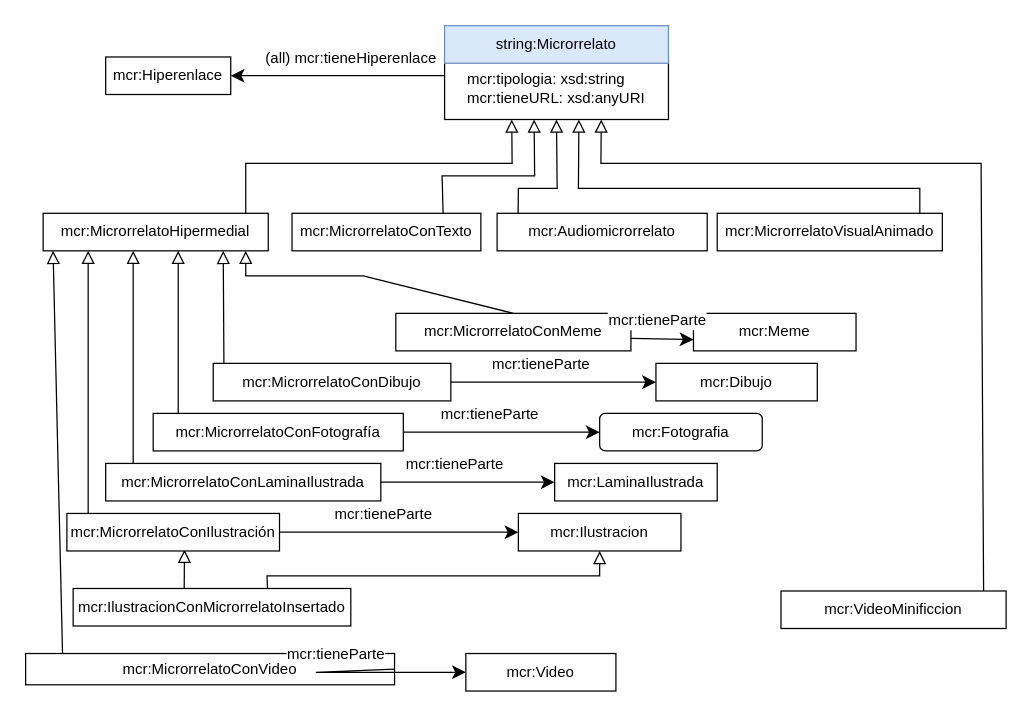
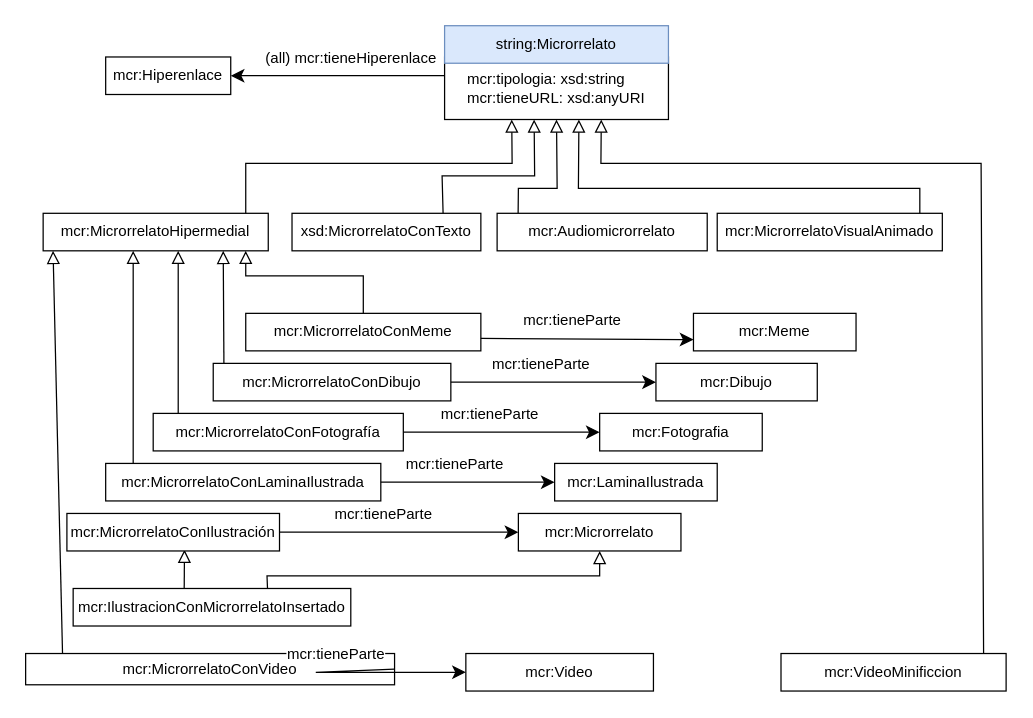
- <mxCell id="3" value="mcr:MicrorrelatoConTexto" style="rounded=0;whiteSpace=wrap;html=1;snapToPoint=1;points=[[0.1,0],[0.2,0],[0.3,0],[0.4,0],[0.5,0],[0.6,0],[0.7,0],[0.8,0],[0.9,0],[0,0.1],[0,0.3],[0,0.5],[0,0.7],[0,0.9],[0.1,1],[0.2,1],[0.3,1],[0.4,1],[0.5,1],[0.6,1],[0.7,1],[0.8,1],[0.9,1],[1,0.1],[1,0.3],[1,0.5],[1,0.7],[1,0.9]];" vertex="1" parent="1"><mxGeometry x="233" y="170" width="151" height="30" as="geometry" /></mxCell>
+ <mxCell id="3" value="xsd:MicrorrelatoConTexto" style="rounded=0;whiteSpace=wrap;html=1;snapToPoint=1;points=[[0.1,0],[0.2,0],[0.3,0],[0.4,0],[0.5,0],[0.6,0],[0.7,0],[0.8,0],[0.9,0],[0,0.1],[0,0.3],[0,0.5],[0,0.7],[0,0.9],[0.1,1],[0.2,1],[0.3,1],[0.4,1],[0.5,1],[0.6,1],[0.7,1],[0.8,1],[0.9,1],[1,0.1],[1,0.3],[1,0.5],[1,0.7],[1,0.9]];" vertex="1" parent="1"><mxGeometry x="233" y="170" width="151" height="30" as="geometry" /></mxCell>
- <mxCell id="29" value="mcr:MicrorrelatoConMeme" style="rounded=0;whiteSpace=wrap;html=1;snapToPoint=1;points=[[0.1,0],[0.2,0],[0.3,0],[0.4,0],[0.5,0],[0.6,0],[0.7,0],[0.8,0],[0.9,0],[0,0.1],[0,0.3],[0,0.5],[0,0.7],[0,0.9],[0.1,1],[0.2,1],[0.3,1],[0.4,1],[0.5,1],[0.6,1],[0.7,1],[0.8,1],[0.9,1],[1,0.1],[1,0.3],[1,0.5],[1,0.7],[1,0.9]];" vertex="1" parent="1"><mxGeometry x="316" y="250" width="188" height="30" as="geometry" /></mxCell>
+ <mxCell id="29" value="mcr:MicrorrelatoConMeme" style="rounded=0;whiteSpace=wrap;html=1;snapToPoint=1;points=[[0.1,0],[0.2,0],[0.3,0],[0.4,0],[0.5,0],[0.6,0],[0.7,0],[0.8,0],[0.9,0],[0,0.1],[0,0.3],[0,0.5],[0,0.7],[0,0.9],[0.1,1],[0.2,1],[0.3,1],[0.4,1],[0.5,1],[0.6,1],[0.7,1],[0.8,1],[0.9,1],[1,0.1],[1,0.3],[1,0.5],[1,0.7],[1,0.9]];" vertex="1" parent="1"><mxGeometry x="196" y="250" width="188" height="30" as="geometry" /></mxCell>
- <mxCell id="47" value="" style="endArrow=block;html=1;fontColor=#000099;endFill=0;entryX=0.2;entryY=1;entryDx=0;entryDy=0;endSize=8;arcSize=0;exitX=0.1;exitY=0;exitDx=0;exitDy=0;" edge="1" parent="1" source="20" target="2"><mxGeometry width="50" height="50" relative="1" as="geometry"><mxPoint x="216.2" y="320" as="sourcePoint" /><mxPoint x="190" y="230" as="targetPoint" /></mxGeometry></mxCell>
- <mxCell id="26" value="mcr:Fotografia" style="whiteSpace=wrap;html=1;snapToPoint=1;points=[[0.1,0],[0.2,0],[0.3,0],[0.4,0],[0.5,0],[0.6,0],[0.7,0],[0.8,0],[0.9,0],[0,0.1],[0,0.3],[0,0.5],[0,0.7],[0,0.9],[0.1,1],[0.2,1],[0.3,1],[0.4,1],[0.5,1],[0.6,1],[0.7,1],[0.8,1],[0.9,1],[1,0.1],[1,0.3],[1,0.5],[1,0.7],[1,0.9]];rounded=1;" vertex="1" parent="1"><mxGeometry x="479" y="330" width="130" height="30" as="geometry" /></mxCell>
+ <mxCell id="26" value="mcr:Fotografia" style="rounded=0;whiteSpace=wrap;html=1;snapToPoint=1;points=[[0.1,0],[0.2,0],[0.3,0],[0.4,0],[0.5,0],[0.6,0],[0.7,0],[0.8,0],[0.9,0],[0,0.1],[0,0.3],[0,0.5],[0,0.7],[0,0.9],[0.1,1],[0.2,1],[0.3,1],[0.4,1],[0.5,1],[0.6,1],[0.7,1],[0.8,1],[0.9,1],[1,0.1],[1,0.3],[1,0.5],[1,0.7],[1,0.9]];" vertex="1" parent="1"><mxGeometry x="479" y="330" width="130" height="30" as="geometry" /></mxCell>
- <mxCell id="25" value="mcr:Ilustracion" style="rounded=0;whiteSpace=wrap;html=1;snapToPoint=1;points=[[0.1,0],[0.2,0],[0.3,0],[0.4,0],[0.5,0],[0.6,0],[0.7,0],[0.8,0],[0.9,0],[0,0.1],[0,0.3],[0,0.5],[0,0.7],[0,0.9],[0.1,1],[0.2,1],[0.3,1],[0.4,1],[0.5,1],[0.6,1],[0.7,1],[0.8,1],[0.9,1],[1,0.1],[1,0.3],[1,0.5],[1,0.7],[1,0.9]];" vertex="1" parent="1"><mxGeometry x="414" y="410" width="130" height="30" as="geometry" /></mxCell>
+ <mxCell id="25" value="mcr:Microrrelato" style="rounded=0;whiteSpace=wrap;html=1;snapToPoint=1;points=[[0.1,0],[0.2,0],[0.3,0],[0.4,0],[0.5,0],[0.6,0],[0.7,0],[0.8,0],[0.9,0],[0,0.1],[0,0.3],[0,0.5],[0,0.7],[0,0.9],[0.1,1],[0.2,1],[0.3,1],[0.4,1],[0.5,1],[0.6,1],[0.7,1],[0.8,1],[0.9,1],[1,0.1],[1,0.3],[1,0.5],[1,0.7],[1,0.9]];" vertex="1" parent="1"><mxGeometry x="414" y="410" width="130" height="30" as="geometry" /></mxCell>
- <mxCell id="7" value="mcr:VideoMinificcion" style="rounded=0;whiteSpace=wrap;html=1;snapToPoint=1;points=[[0.1,0],[0.2,0],[0.3,0],[0.4,0],[0.5,0],[0.6,0],[0.7,0],[0.8,0],[0.9,0],[0,0.1],[0,0.3],[0,0.5],[0,0.7],[0,0.9],[0.1,1],[0.2,1],[0.3,1],[0.4,1],[0.5,1],[0.6,1],[0.7,1],[0.8,1],[0.9,1],[1,0.1],[1,0.3],[1,0.5],[1,0.7],[1,0.9]];" vertex="1" parent="1"><mxGeometry x="624" y="472" width="180" height="30" as="geometry" /></mxCell>
+ <mxCell id="7" value="mcr:VideoMinificcion" style="rounded=0;whiteSpace=wrap;html=1;snapToPoint=1;points=[[0.1,0],[0.2,0],[0.3,0],[0.4,0],[0.5,0],[0.6,0],[0.7,0],[0.8,0],[0.9,0],[0,0.1],[0,0.3],[0,0.5],[0,0.7],[0,0.9],[0.1,1],[0.2,1],[0.3,1],[0.4,1],[0.5,1],[0.6,1],[0.7,1],[0.8,1],[0.9,1],[1,0.1],[1,0.3],[1,0.5],[1,0.7],[1,0.9]];" vertex="1" parent="1"><mxGeometry x="624" y="522" width="180" height="30" as="geometry" /></mxCell>
- <mxCell id="17" value="mcr:Video" style="rounded=0;whiteSpace=wrap;html=1;snapToPoint=1;points=[[0.1,0],[0.2,0],[0.3,0],[0.4,0],[0.5,0],[0.6,0],[0.7,0],[0.8,0],[0.9,0],[0,0.1],[0,0.3],[0,0.5],[0,0.7],[0,0.9],[0.1,1],[0.2,1],[0.3,1],[0.4,1],[0.5,1],[0.6,1],[0.7,1],[0.8,1],[0.9,1],[1,0.1],[1,0.3],[1,0.5],[1,0.7],[1,0.9]];" vertex="1" parent="1"><mxGeometry x="372" y="522" width="120" height="30" as="geometry" /></mxCell>
+ <mxCell id="17" value="mcr:Video" style="rounded=0;whiteSpace=wrap;html=1;snapToPoint=1;points=[[0.1,0],[0.2,0],[0.3,0],[0.4,0],[0.5,0],[0.6,0],[0.7,0],[0.8,0],[0.9,0],[0,0.1],[0,0.3],[0,0.5],[0,0.7],[0,0.9],[0.1,1],[0.2,1],[0.3,1],[0.4,1],[0.5,1],[0.6,1],[0.7,1],[0.8,1],[0.9,1],[1,0.1],[1,0.3],[1,0.5],[1,0.7],[1,0.9]];" vertex="1" parent="1"><mxGeometry x="372" y="522" width="150" height="30" as="geometry" /></mxCell>
